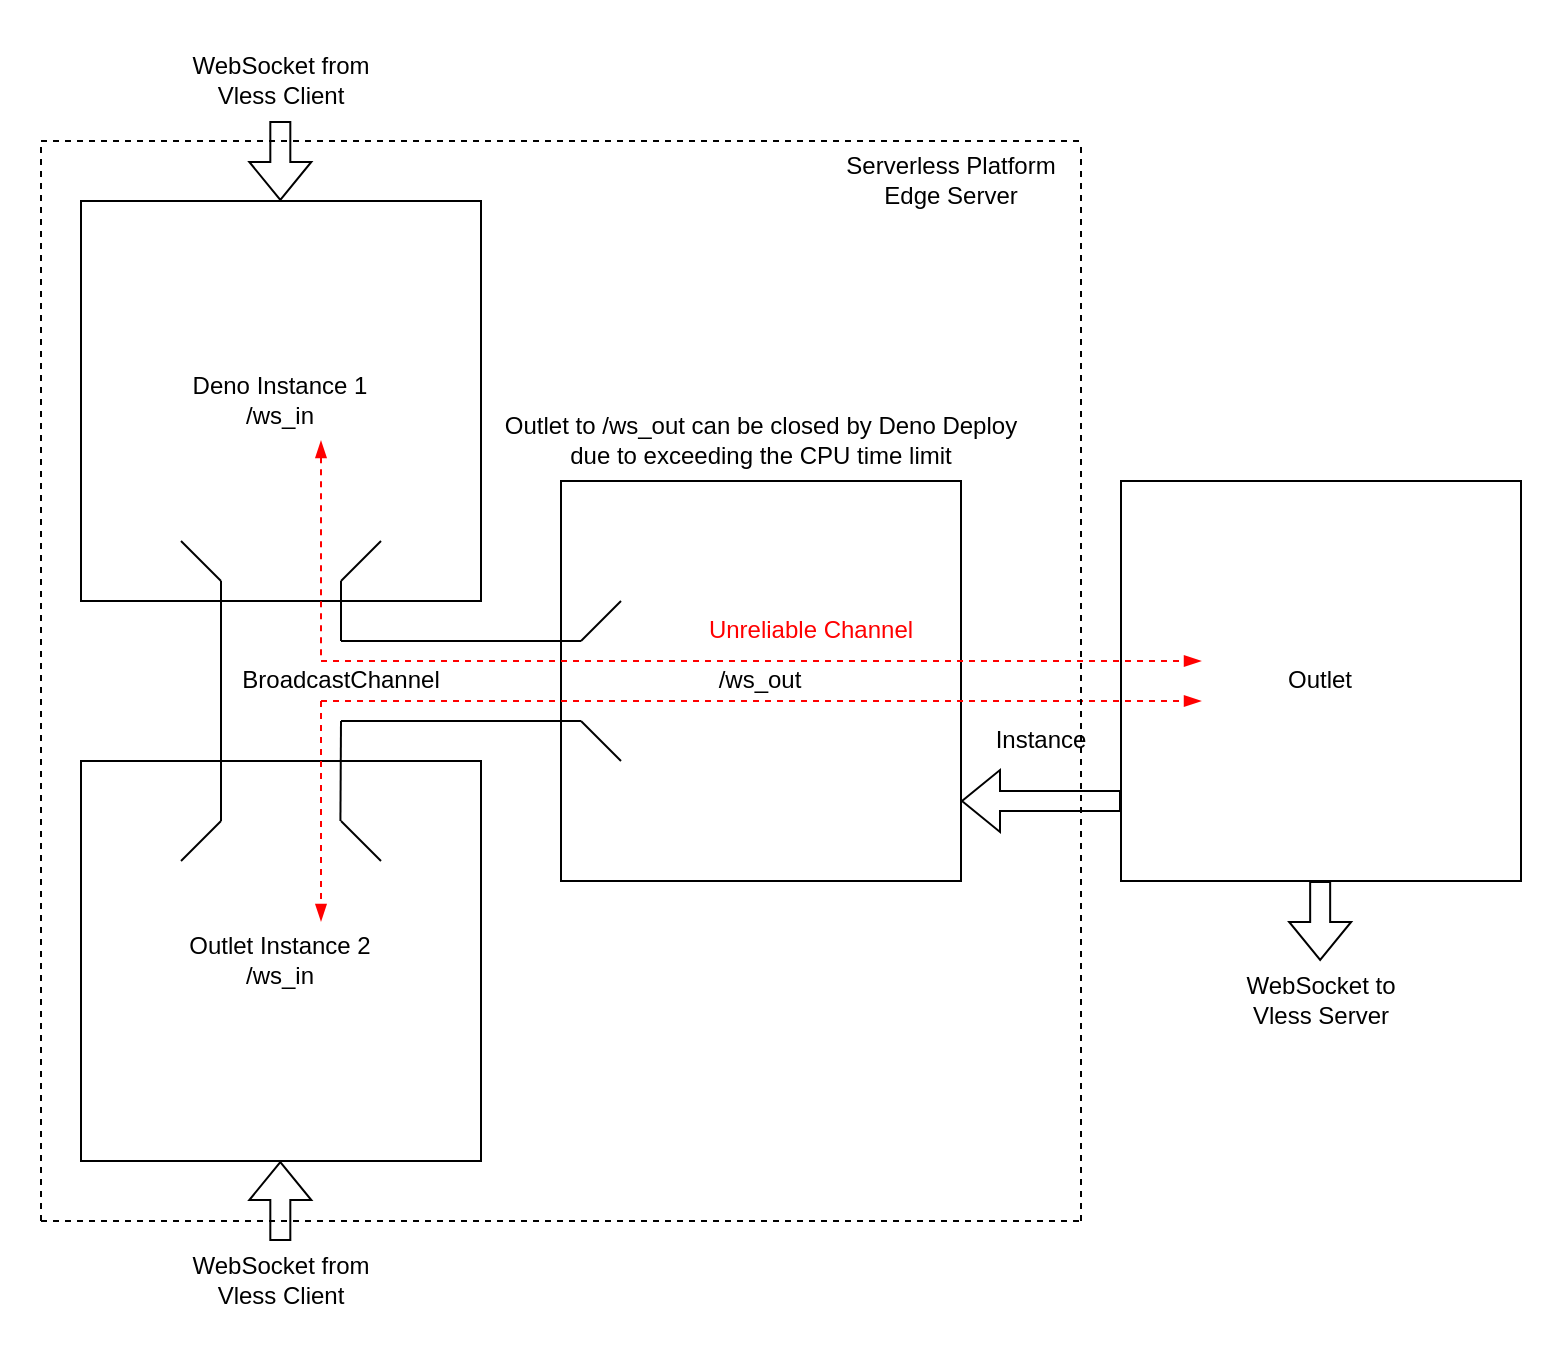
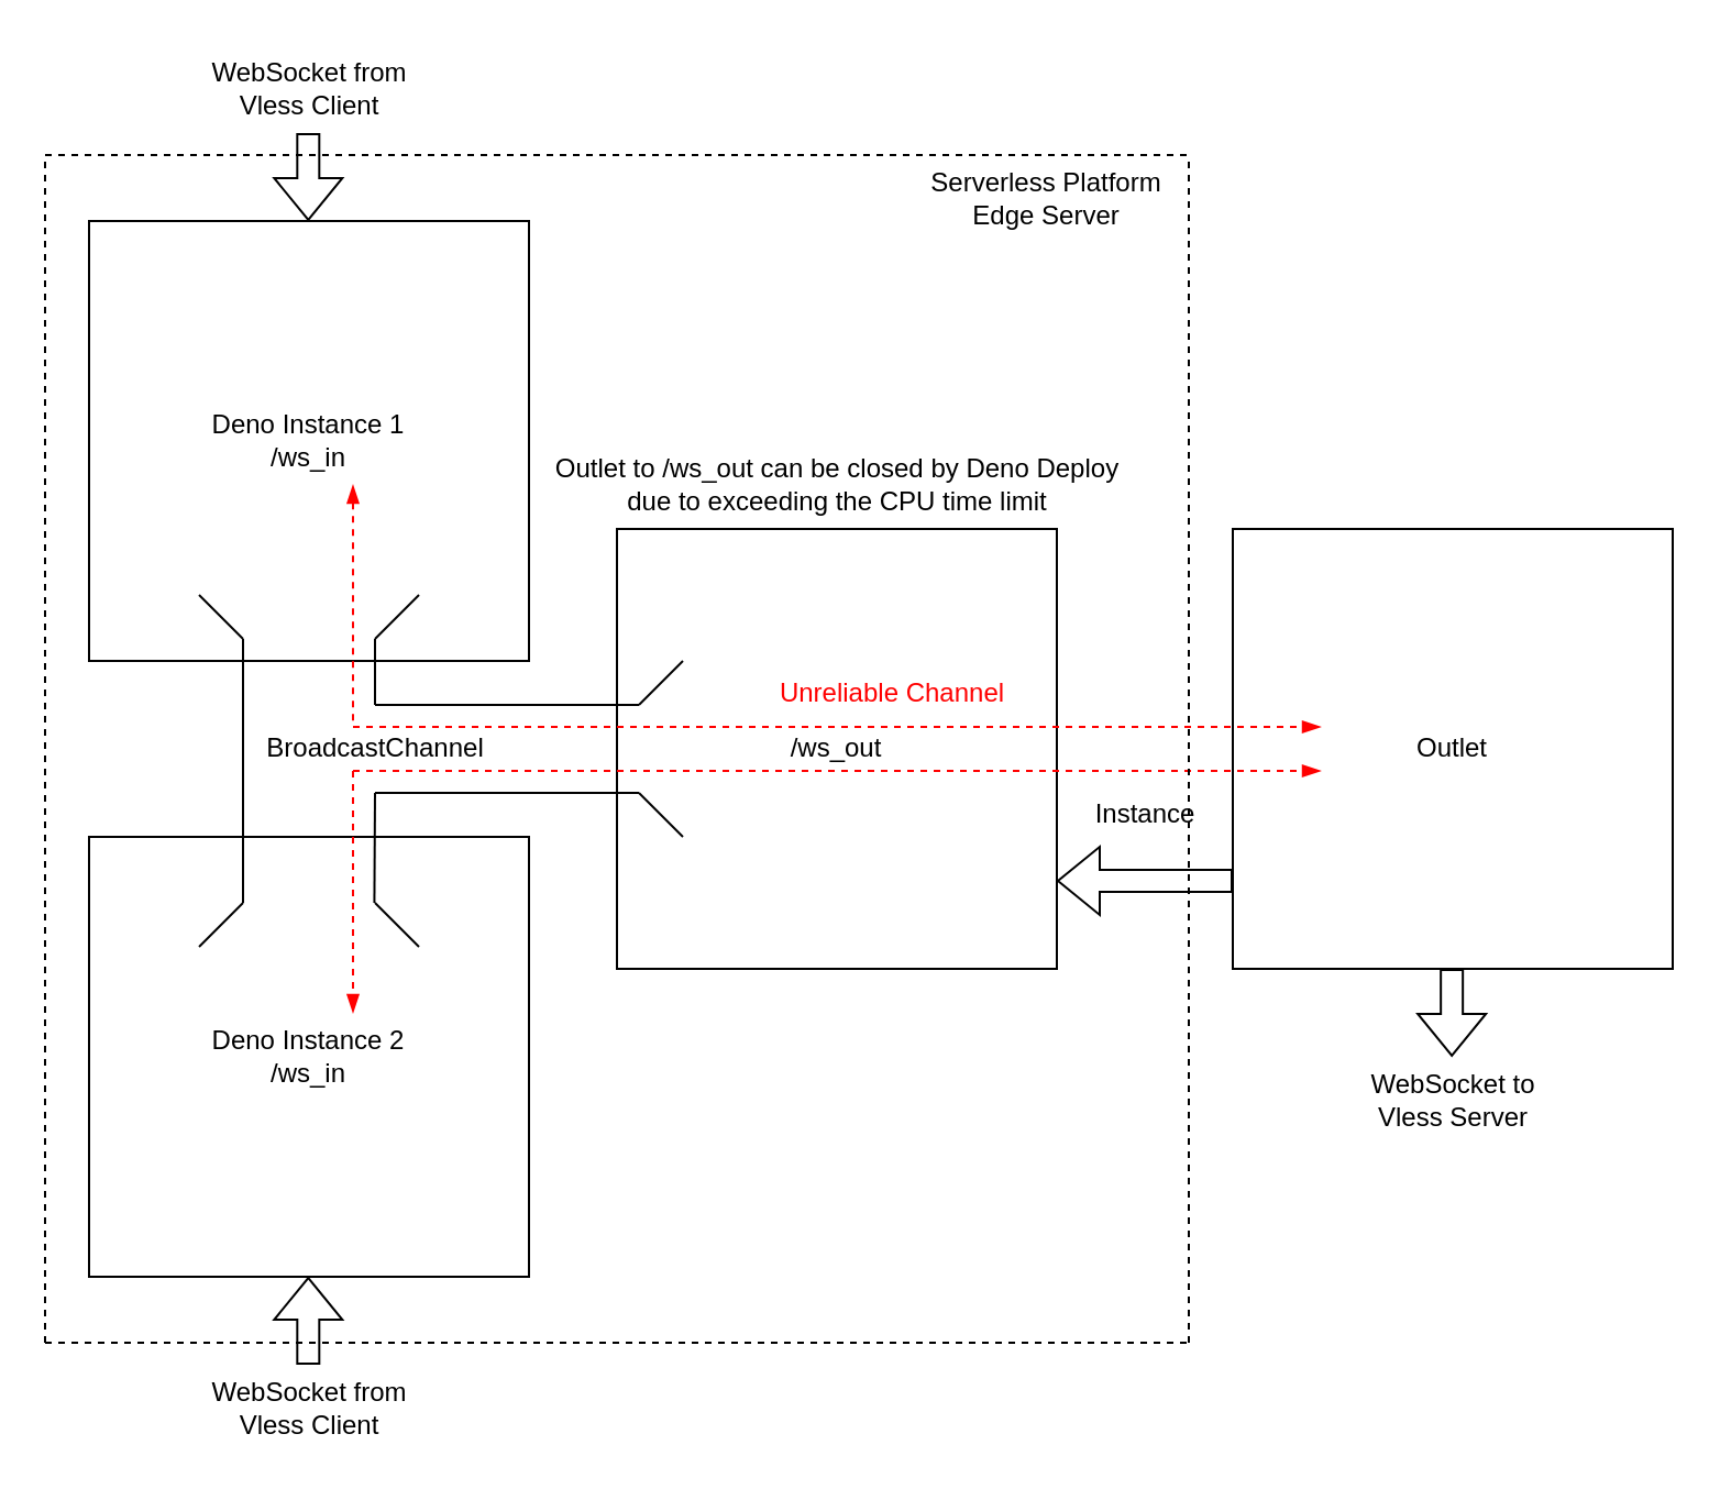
- <mxCell id="3" value="Outlet Instance 2&lt;br&gt;/ws_in" style="rounded=0;whiteSpace=wrap;html=1;" parent="1" vertex="1"><mxGeometry x="40" y="380" width="200" height="200" as="geometry" /></mxCell>
+ <mxCell id="3" value="Deno Instance 2&lt;br&gt;/ws_in" style="rounded=0;whiteSpace=wrap;html=1;" parent="1" vertex="1"><mxGeometry x="40" y="380" width="200" height="200" as="geometry" /></mxCell>
